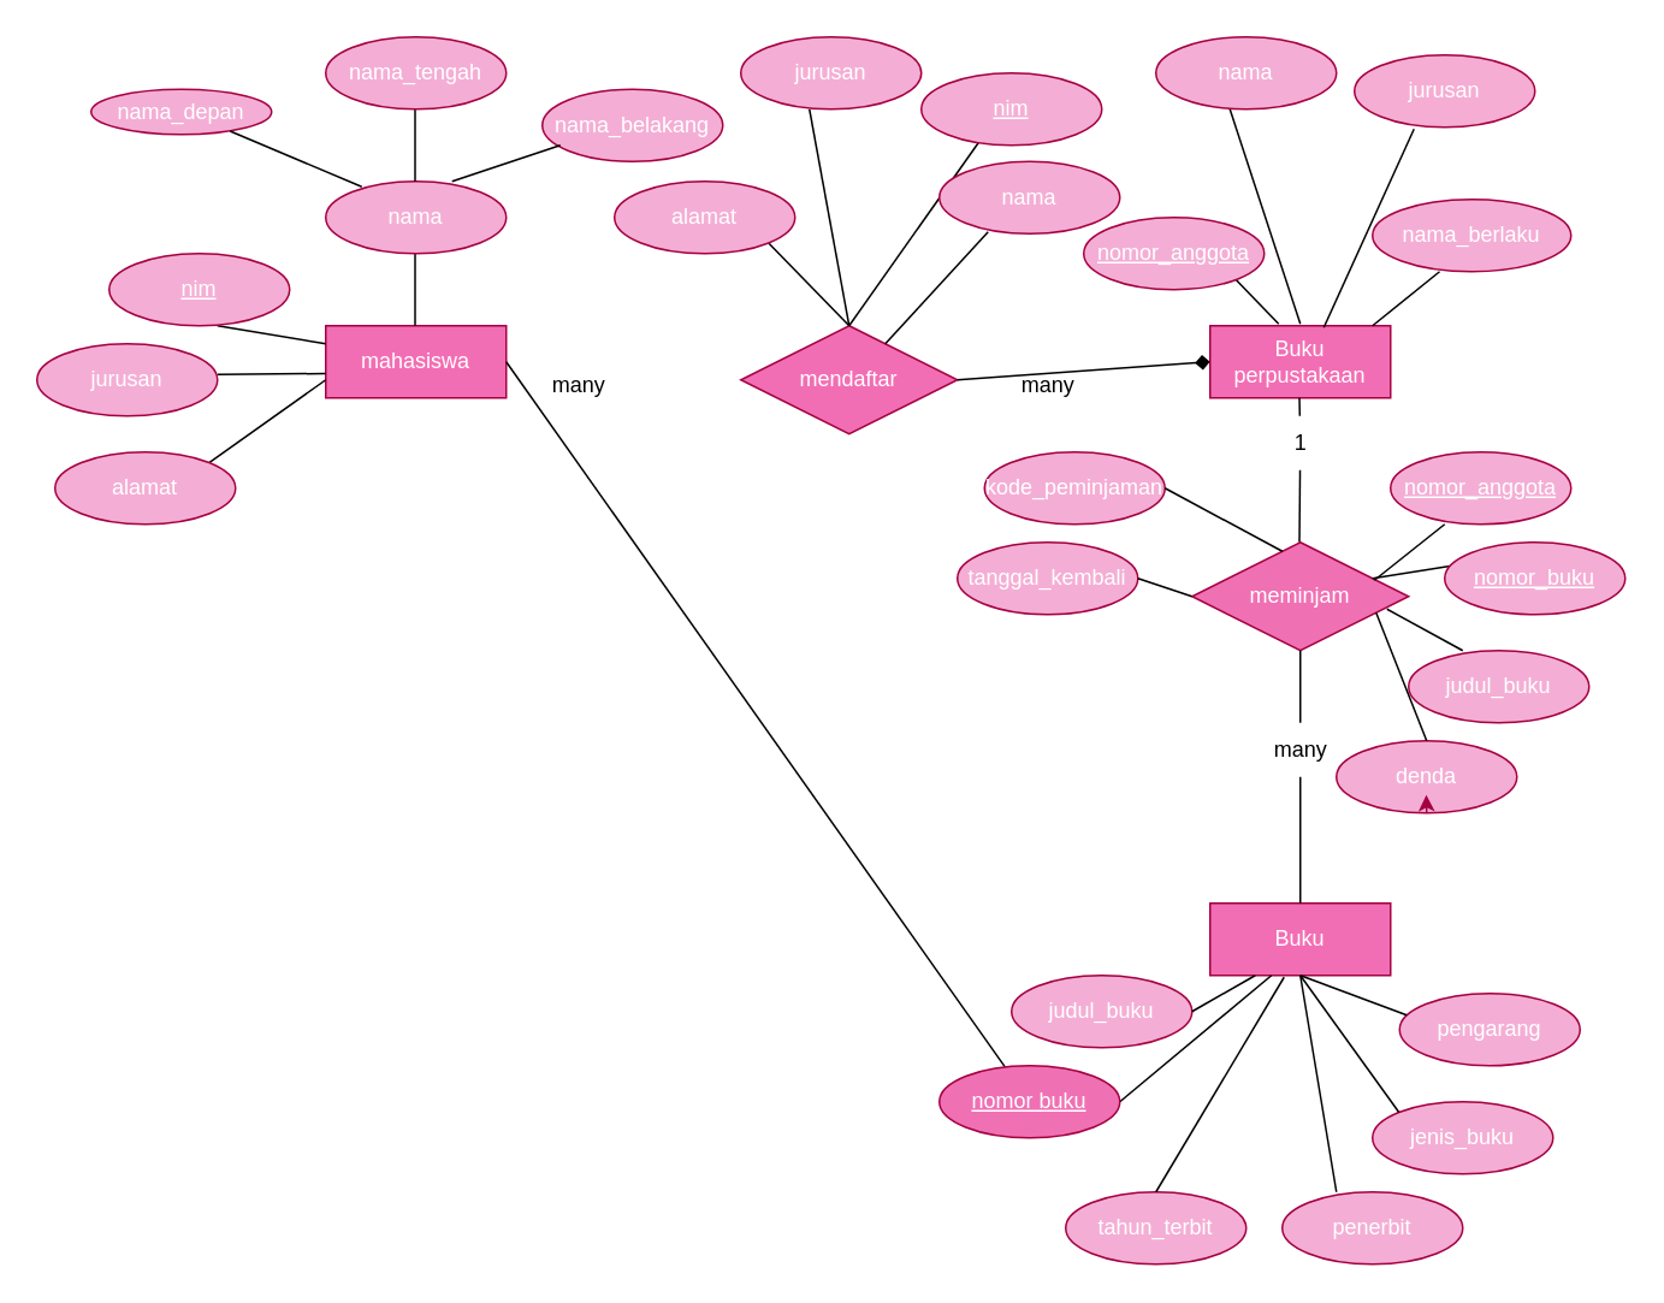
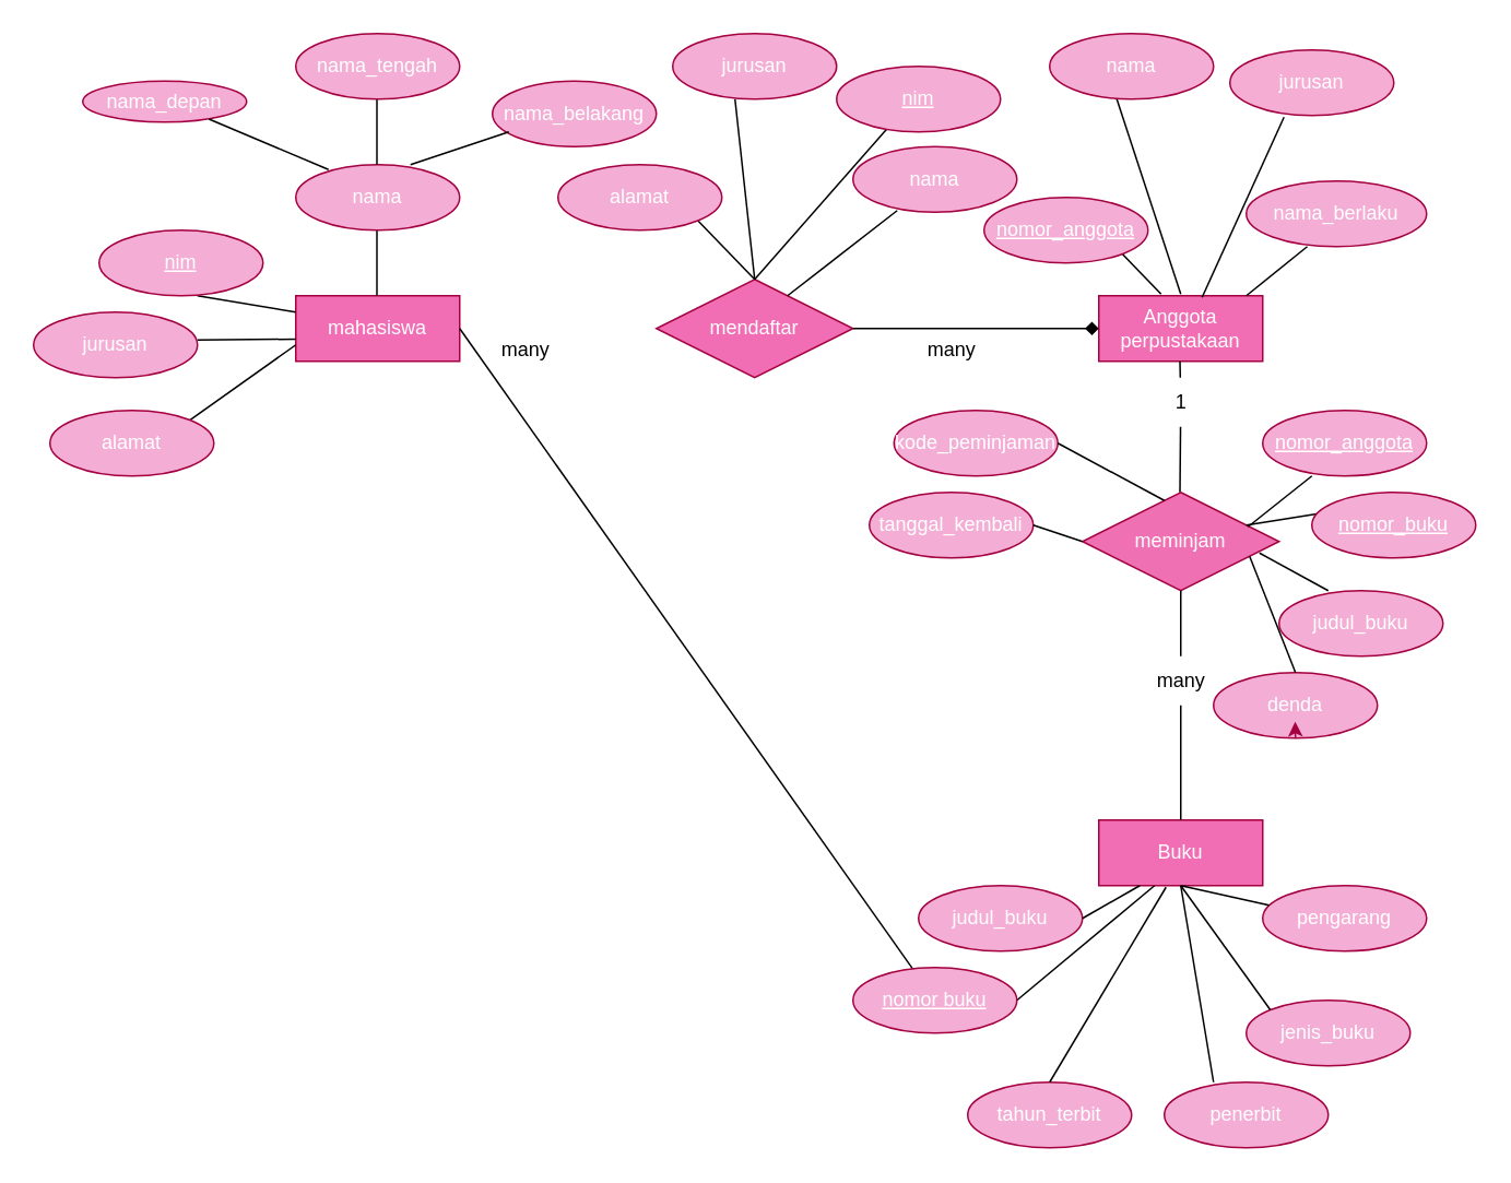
- <mxCell id="3" value="Buku perpustakaan" style="whiteSpace=wrap;html=1;align=center;fillColor=#f26eb4;strokeColor=#A50040;fontColor=#ffffff;" vertex="1" parent="1"><mxGeometry x="670" y="180" width="100" height="40" as="geometry" /></mxCell>
+ <mxCell id="3" value="Anggota perpustakaan" style="whiteSpace=wrap;html=1;align=center;fillColor=#f26eb4;strokeColor=#A50040;fontColor=#ffffff;" vertex="1" parent="1"><mxGeometry x="670" y="180" width="100" height="40" as="geometry" /></mxCell>
- <mxCell id="4" value="mendaftar" style="shape=rhombus;perimeter=rhombusPerimeter;whiteSpace=wrap;html=1;align=center;fillColor=#f26eb4;fontColor=#ffffff;strokeColor=#A50040;" vertex="1" parent="1"><mxGeometry x="410" y="180" width="120" height="60" as="geometry" /></mxCell>
+ <mxCell id="4" value="mendaftar" style="shape=rhombus;perimeter=rhombusPerimeter;whiteSpace=wrap;html=1;align=center;fillColor=#f26eb4;fontColor=#ffffff;strokeColor=#A50040;" vertex="1" parent="1"><mxGeometry x="400" y="170" width="120" height="60" as="geometry" /></mxCell>
- <mxCell id="48" value="pengarang" style="ellipse;whiteSpace=wrap;html=1;align=center;fillColor=#f4aed5;fontColor=#ffffff;strokeColor=#A50040;" vertex="1" parent="1"><mxGeometry x="775" y="550" width="100" height="40" as="geometry" /></mxCell>
+ <mxCell id="48" value="pengarang" style="ellipse;whiteSpace=wrap;html=1;align=center;fillColor=#f4aed5;fontColor=#ffffff;strokeColor=#A50040;" vertex="1" parent="1"><mxGeometry x="770" y="540" width="100" height="40" as="geometry" /></mxCell>
- <mxCell id="59" value="nomor buku" style="ellipse;whiteSpace=wrap;html=1;align=center;fontStyle=4;fillColor=#f070b4;fontColor=#ffffff;strokeColor=#A50040;" vertex="1" parent="1"><mxGeometry x="520" y="590" width="100" height="40" as="geometry" /></mxCell>
+ <mxCell id="59" value="nomor buku" style="ellipse;whiteSpace=wrap;html=1;align=center;fontStyle=4;fillColor=#f4aed5;fontColor=#ffffff;strokeColor=#A50040;" vertex="1" parent="1"><mxGeometry x="520" y="590" width="100" height="40" as="geometry" /></mxCell>
